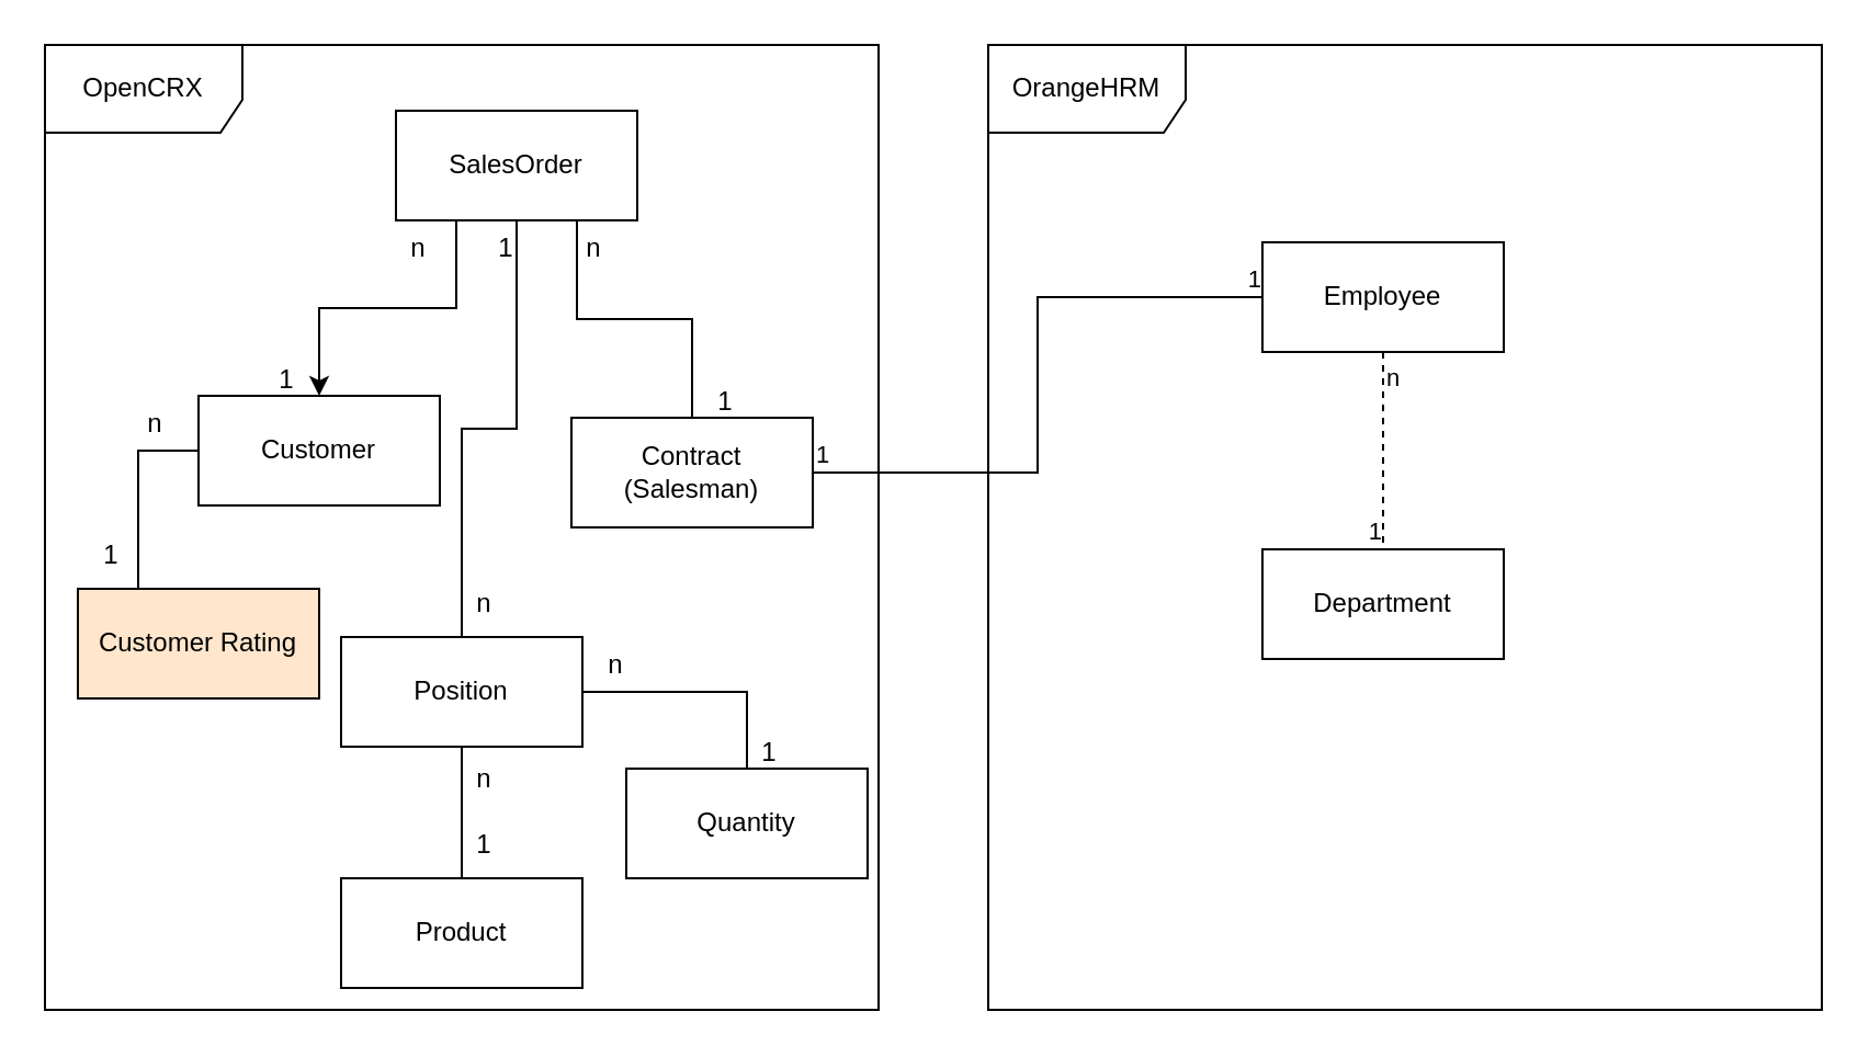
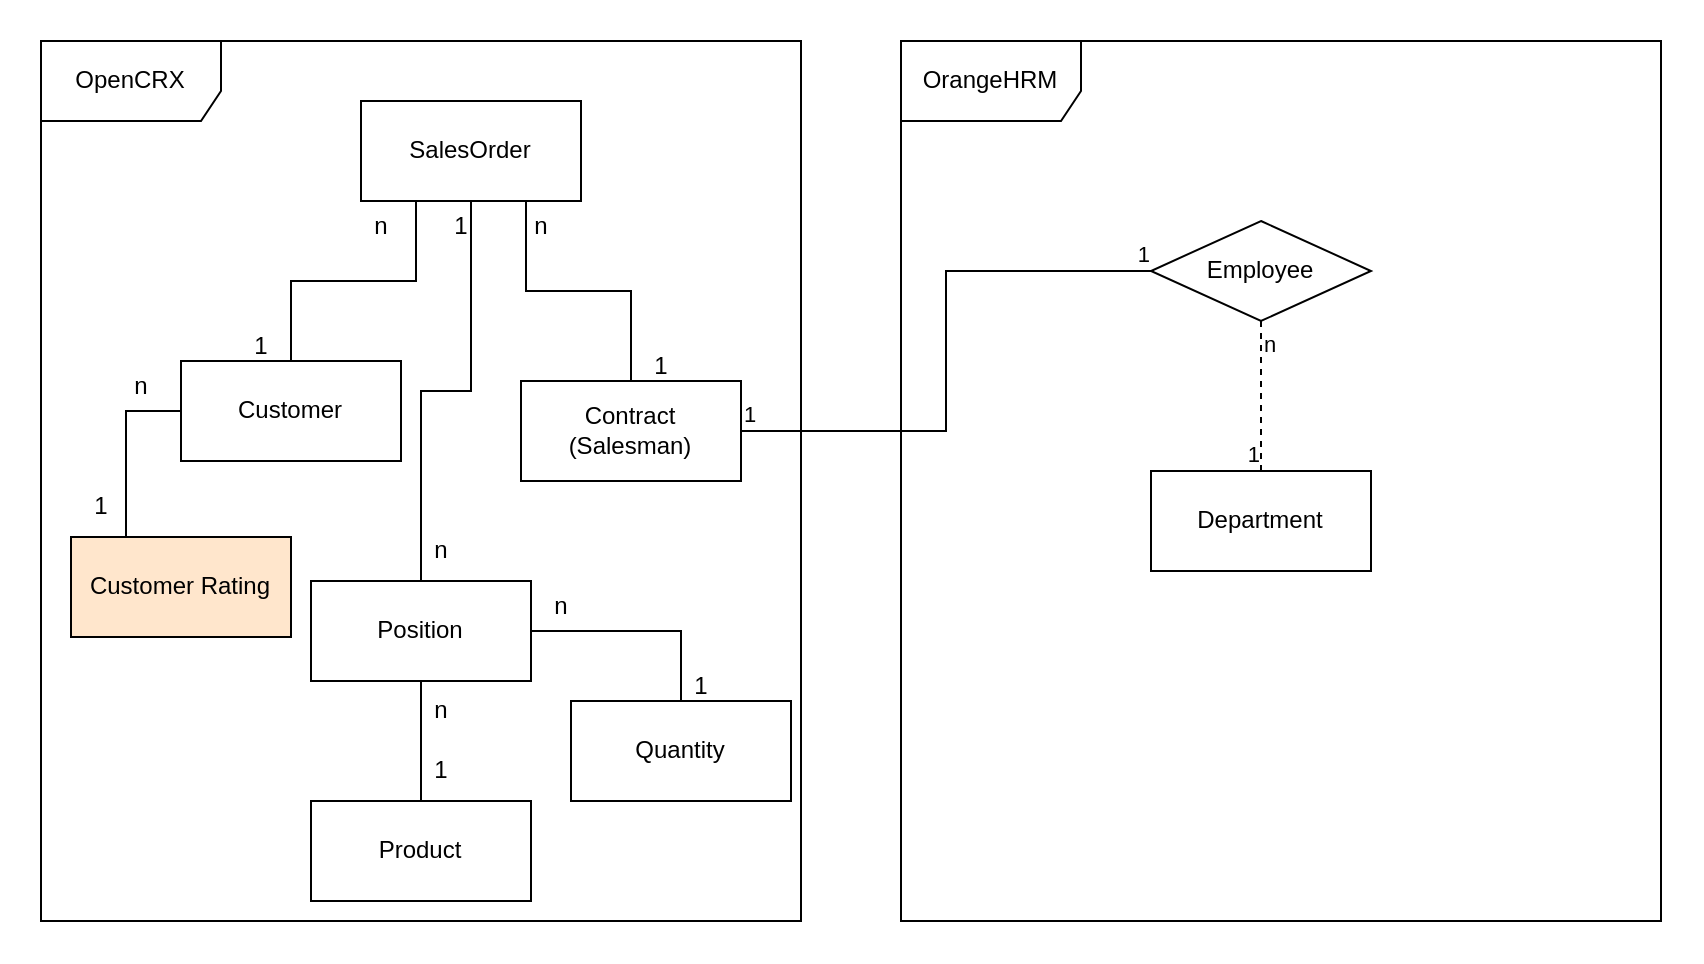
- <mxCell id="9" value="Employee" style="html=1;whiteSpace=wrap;" vertex="1" parent="1"><mxGeometry x="575" y="110" width="110" height="50" as="geometry" /></mxCell>
+ <mxCell id="9" value="Employee" style="rhombus;html=1;whiteSpace=wrap;" vertex="1" parent="1"><mxGeometry x="575" y="110" width="110" height="50" as="geometry" /></mxCell>
- <mxCell id="20" value="" style="endArrow=classic;html=1;edgeStyle=orthogonalEdgeStyle;rounded=0;exitX=0.25;exitY=1;exitDx=0;exitDy=0;" edge="1" parent="1" source="4" target="19"><mxGeometry relative="1" as="geometry"><mxPoint x="273" y="110" as="sourcePoint" /><mxPoint x="325" y="200" as="targetPoint" /></mxGeometry></mxCell>
+ <mxCell id="20" value="" style="endArrow=none;html=1;edgeStyle=orthogonalEdgeStyle;rounded=0;exitX=0.25;exitY=1;exitDx=0;exitDy=0;" edge="1" parent="1" source="4" target="19"><mxGeometry relative="1" as="geometry"><mxPoint x="273" y="110" as="sourcePoint" /><mxPoint x="325" y="200" as="targetPoint" /></mxGeometry></mxCell>
- <mxCell id="10" value="Department" style="html=1;whiteSpace=wrap;" vertex="1" parent="1"><mxGeometry x="575" y="250" width="110" height="50" as="geometry" /></mxCell>
+ <mxCell id="10" value="Department" style="html=1;whiteSpace=wrap;" vertex="1" parent="1"><mxGeometry x="575" y="235" width="110" height="50" as="geometry" /></mxCell>
